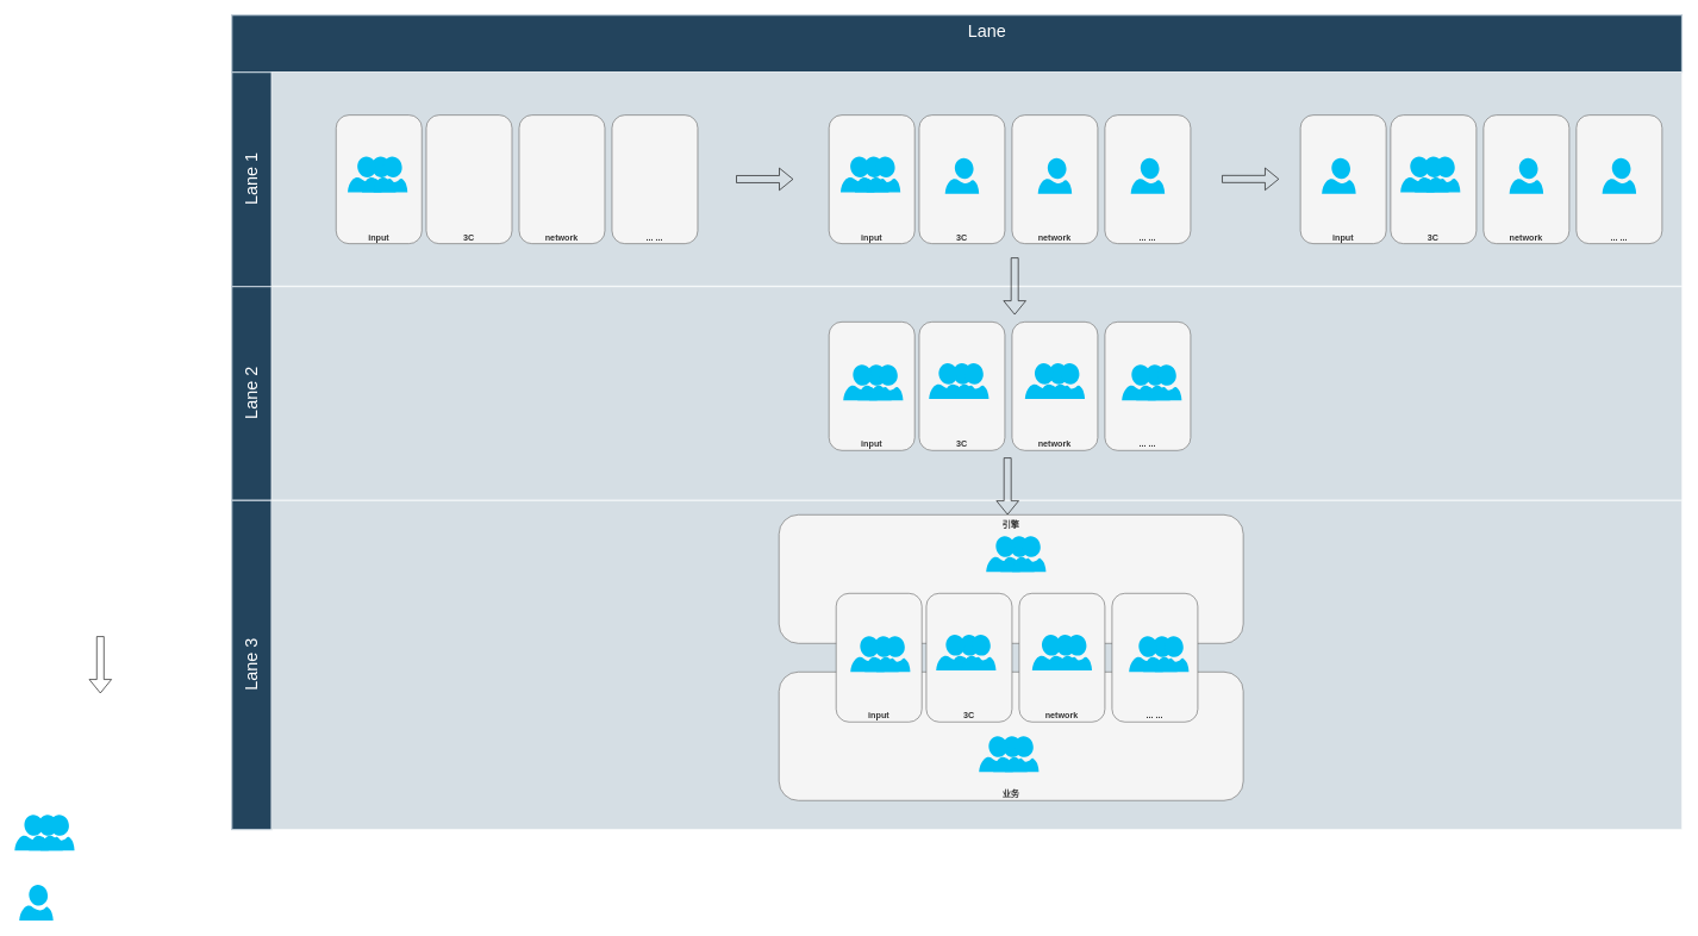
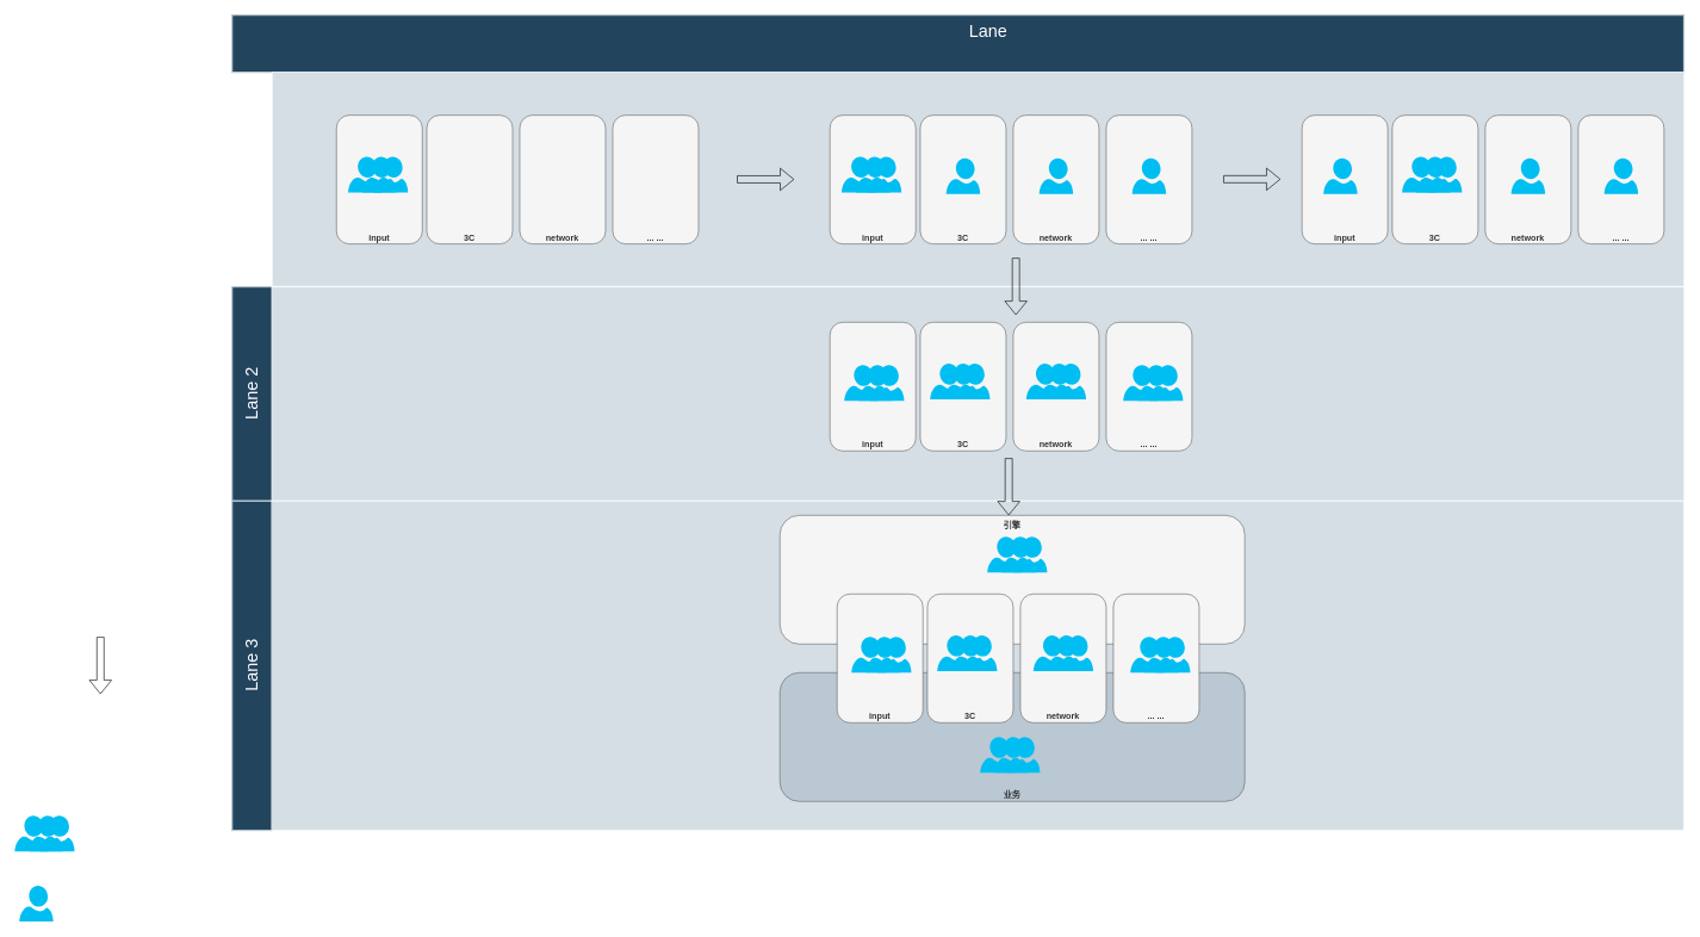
- <mxCell id="4" value="Lane 1" style="strokeColor=#BAC8D3;fillColor=#23445D;fontSize=24;strokeWidth=2;horizontal=0;fontFamily=Helvetica;html=1;fontColor=#FFFFFF;fontStyle=0" parent="2" vertex="1"><mxGeometry y="80" width="56" height="300" as="geometry" /></mxCell>
- <mxCell id="62" value="业务" style="rounded=1;whiteSpace=wrap;html=1;fillColor=#f5f5f5;strokeColor=#666666;fontColor=#333333;align=center;verticalAlign=bottom;fontStyle=1" parent="2" vertex="1"><mxGeometry x="766" y="919.5" width="650" height="180" as="geometry" /></mxCell>
+ <mxCell id="62" value="业务" style="rounded=1;whiteSpace=wrap;html=1;fillColor=#bac8d3;strokeColor=#666666;fontColor=#333333;align=center;verticalAlign=bottom;fontStyle=1;" parent="2" vertex="1"><mxGeometry x="766" y="919.5" width="650" height="180" as="geometry" /></mxCell>
